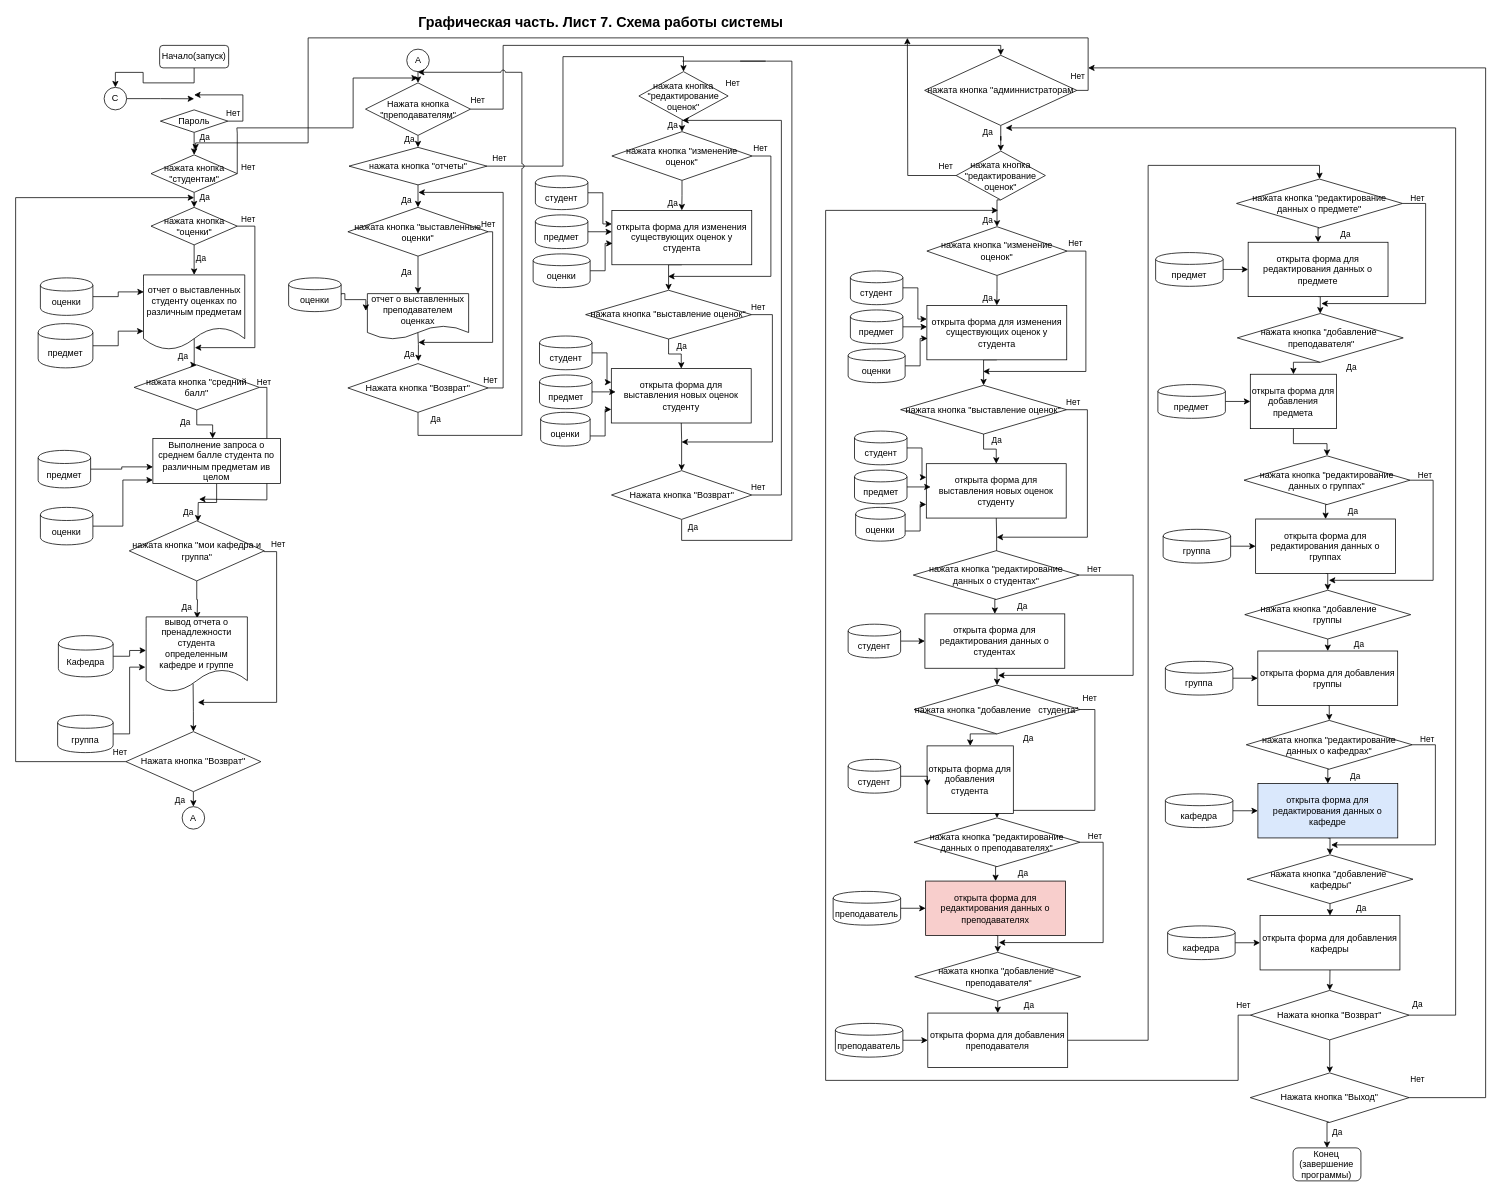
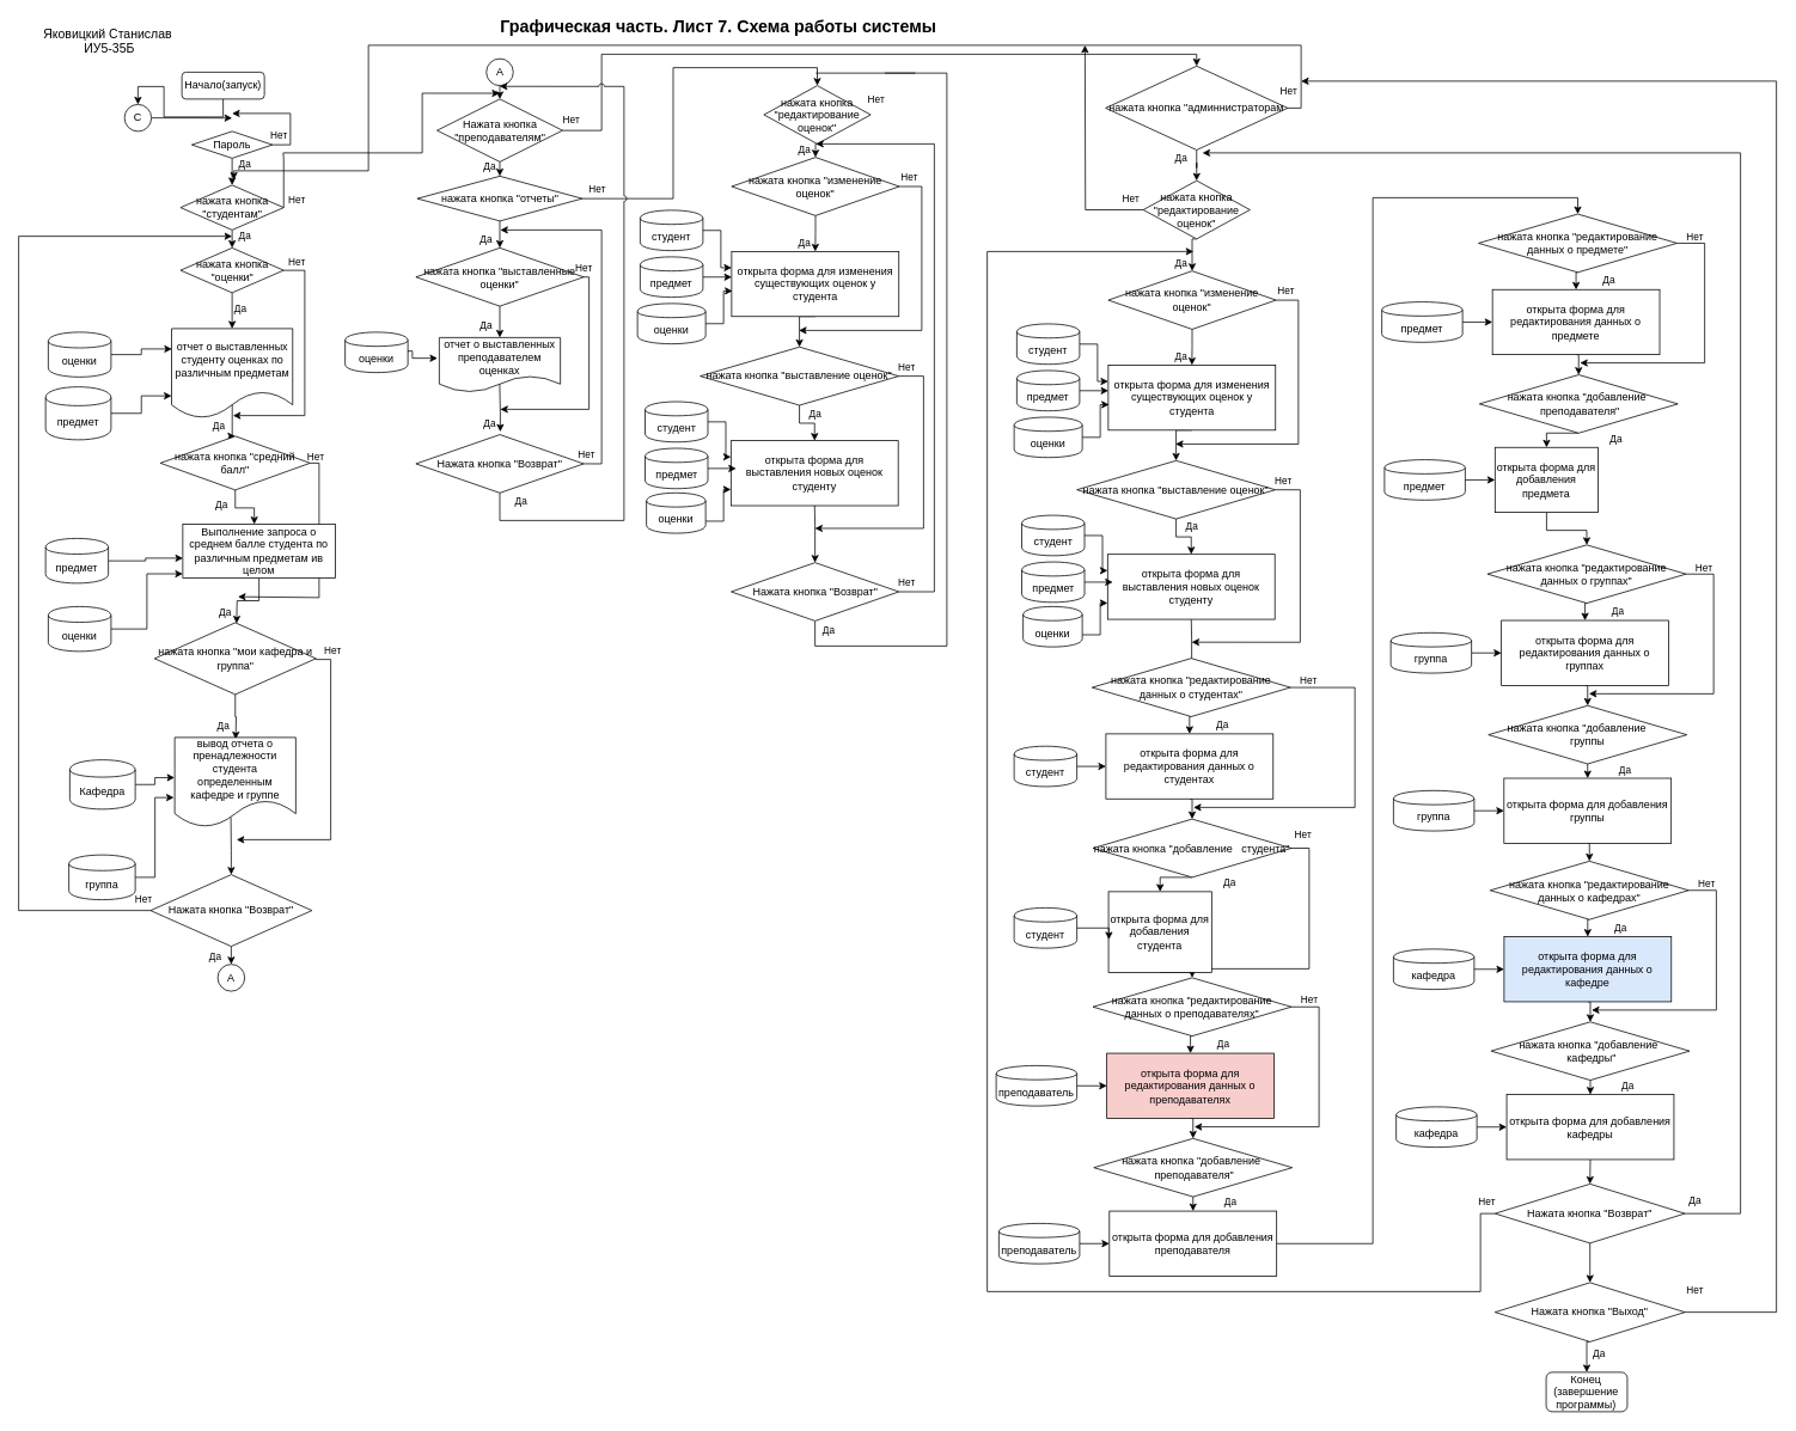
+ <mxCell id="127" value="&lt;span style=&quot;font-size: 14px&quot;&gt;Яковицкий Станислав&amp;nbsp;&lt;br&gt;ИУ5-35Б&lt;/span&gt;" style="text;html=1;align=center;verticalAlign=middle;resizable=0;points=[];;autosize=1;" vertex="1" parent="1"><mxGeometry x="40.5" y="25" width="160" height="40" as="geometry" /></mxCell>
- <mxCell id="4" value="Начало(запуск)" style="rounded=1;whiteSpace=wrap;html=1;" vertex="1" parent="1"><mxGeometry x="212" y="60" width="92" height="30" as="geometry" /></mxCell>
+ <mxCell id="4" value="Начало(запуск)" style="rounded=1;whiteSpace=wrap;html=1;" vertex="1" parent="1"><mxGeometry x="202" y="80" width="92" height="30" as="geometry" /></mxCell>
- <mxCell id="54" value="отчет о выставленных преподавателем оценках" style="shape=document;whiteSpace=wrap;html=1;boundedLbl=1;" vertex="1" parent="1"><mxGeometry x="489" y="391" width="135" height="61" as="geometry" /></mxCell>
+ <mxCell id="54" value="отчет о выставленных преподавателем оценках" style="shape=document;whiteSpace=wrap;html=1;boundedLbl=1;" vertex="1" parent="1"><mxGeometry x="489" y="376" width="135" height="61" as="geometry" /></mxCell>
